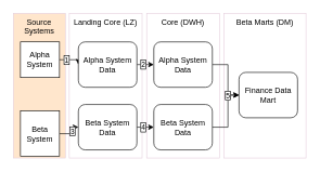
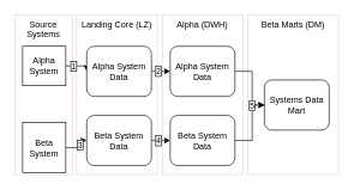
- <mxCell id="4" value="Core (DWH)" style="rounded=0;whiteSpace=wrap;html=1;verticalAlign=top;strokeColor=#E6D0DE;" vertex="1" parent="1"><mxGeometry x="225" y="20" width="112" height="223" as="geometry" /></mxCell>
+ <mxCell id="4" value="Alpha (DWH)" style="rounded=0;whiteSpace=wrap;html=1;verticalAlign=top;strokeColor=#E6D0DE;" vertex="1" parent="1"><mxGeometry x="225" y="20" width="112" height="223" as="geometry" /></mxCell>
- <mxCell id="2" value="Source&lt;br&gt;Systems" style="rounded=0;whiteSpace=wrap;html=1;verticalAlign=top;strokeColor=#E6D0DE;fillColor=#ffe6cc;" vertex="1" parent="1"><mxGeometry x="20" y="20" width="80" height="223" as="geometry" /></mxCell>
+ <mxCell id="2" value="Source&lt;br&gt;Systems" style="rounded=0;whiteSpace=wrap;html=1;verticalAlign=top;strokeColor=#E6D0DE;" vertex="1" parent="1"><mxGeometry x="20" y="20" width="80" height="223" as="geometry" /></mxCell>
- <mxCell id="18" value="Finance Data Mart" style="rounded=1;whiteSpace=wrap;html=1;" vertex="1" parent="1"><mxGeometry x="367" y="111" width="90" height="70" as="geometry" /></mxCell>
+ <mxCell id="18" value="Systems Data Mart" style="rounded=1;whiteSpace=wrap;html=1;" vertex="1" parent="1"><mxGeometry x="367" y="111" width="90" height="70" as="geometry" /></mxCell>
